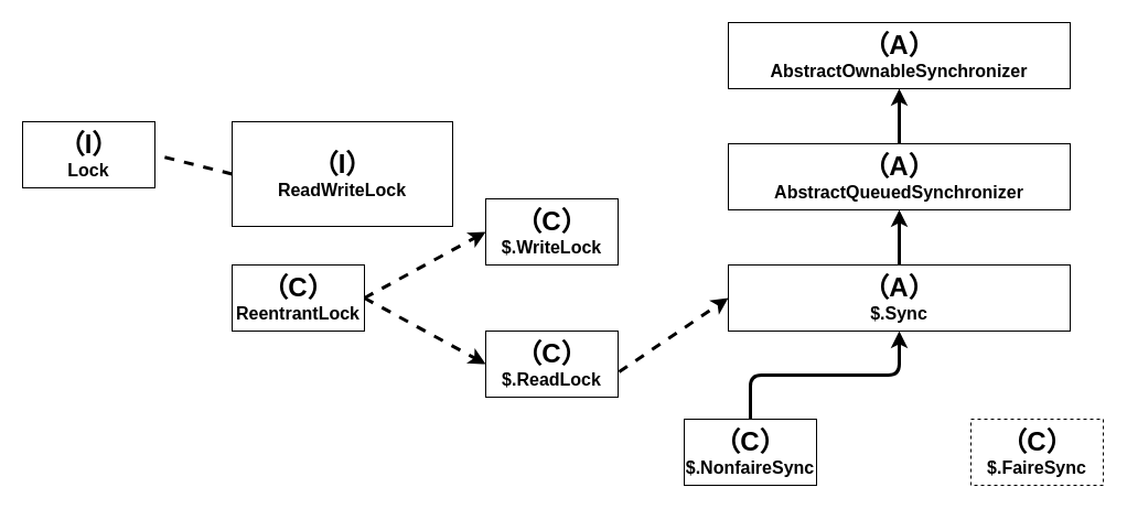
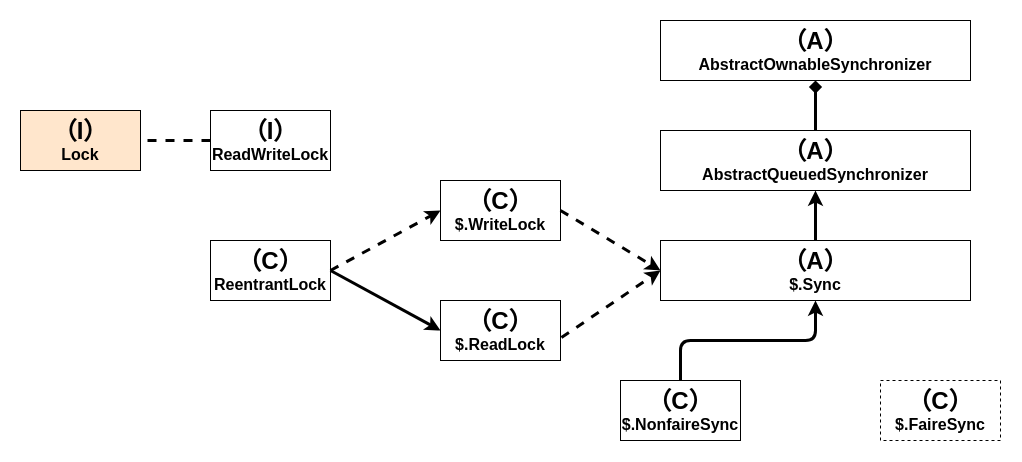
- <mxCell id="9" value="" style="endArrow=classic;html=1;strokeWidth=3;" edge="1" parent="1" source="5" target="4"><mxGeometry width="50" height="50" relative="1" as="geometry"><mxPoint x="825" y="250" as="sourcePoint" /><mxPoint x="825" y="200" as="targetPoint" /></mxGeometry></mxCell>
+ <mxCell id="9" value="" style="endArrow=diamond;html=1;strokeWidth=3;" edge="1" parent="1" source="5" target="4"><mxGeometry width="50" height="50" relative="1" as="geometry"><mxPoint x="825" y="250" as="sourcePoint" /><mxPoint x="825" y="200" as="targetPoint" /></mxGeometry></mxCell>
- <mxCell id="2" value="&lt;div&gt;&lt;b&gt;&lt;font style=&quot;font-size: 24px&quot;&gt;（I）&lt;/font&gt;&lt;/b&gt;&lt;/div&gt;&lt;div&gt;&lt;b&gt;&lt;font size=&quot;3&quot;&gt;Lock&lt;/font&gt;&lt;/b&gt;&lt;br&gt;&lt;/div&gt;" style="rounded=0;whiteSpace=wrap;html=1;" vertex="1" parent="1"><mxGeometry x="20" y="110" width="120" height="60" as="geometry" /></mxCell>
+ <mxCell id="2" value="&lt;div&gt;&lt;b&gt;&lt;font style=&quot;font-size: 24px&quot;&gt;（I）&lt;/font&gt;&lt;/b&gt;&lt;/div&gt;&lt;div&gt;&lt;b&gt;&lt;font size=&quot;3&quot;&gt;Lock&lt;/font&gt;&lt;/b&gt;&lt;br&gt;&lt;/div&gt;" style="rounded=0;whiteSpace=wrap;html=1;fillColor=#ffe6cc;" vertex="1" parent="1"><mxGeometry x="20" y="110" width="120" height="60" as="geometry" /></mxCell>
- <mxCell id="13" value="&lt;div&gt;&lt;b&gt;&lt;font style=&quot;font-size: 24px&quot;&gt;（I）&lt;/font&gt;&lt;/b&gt;&lt;/div&gt;&lt;div&gt;&lt;b&gt;&lt;font size=&quot;3&quot;&gt;ReadWriteLock&lt;/font&gt;&lt;/b&gt;&lt;br&gt;&lt;/div&gt;" style="rounded=0;whiteSpace=wrap;html=1;" vertex="1" parent="1"><mxGeometry x="210" y="110" width="200" height="95" as="geometry" /></mxCell>
+ <mxCell id="13" value="&lt;div&gt;&lt;b&gt;&lt;font style=&quot;font-size: 24px&quot;&gt;（I）&lt;/font&gt;&lt;/b&gt;&lt;/div&gt;&lt;div&gt;&lt;b&gt;&lt;font size=&quot;3&quot;&gt;ReadWriteLock&lt;/font&gt;&lt;/b&gt;&lt;br&gt;&lt;/div&gt;" style="rounded=0;whiteSpace=wrap;html=1;" vertex="1" parent="1"><mxGeometry x="210" y="110" width="120" height="60" as="geometry" /></mxCell>
+ <mxCell id="18" value="" style="endArrow=classic;html=1;dashed=1;strokeWidth=3;entryX=0;entryY=0.5;entryDx=0;entryDy=0;exitX=1;exitY=0.5;exitDx=0;exitDy=0;" edge="1" parent="1" source="15" target="6"><mxGeometry width="50" height="50" relative="1" as="geometry"><mxPoint x="340" y="280" as="sourcePoint" /><mxPoint x="450" y="220" as="targetPoint" /></mxGeometry></mxCell>
- <mxCell id="7" value="" style="endArrow=classic;html=1;dashed=1;strokeWidth=3;entryX=0;entryY=0.5;entryDx=0;entryDy=0;exitX=1;exitY=0.5;exitDx=0;exitDy=0;" edge="1" parent="1" source="3" target="16"><mxGeometry width="50" height="50" relative="1" as="geometry"><mxPoint x="260" y="440" as="sourcePoint" /><mxPoint x="310" y="390" as="targetPoint" /></mxGeometry></mxCell>
+ <mxCell id="7" value="" style="endArrow=classic;html=1;dashed=0;strokeWidth=3;entryX=0;entryY=0.5;entryDx=0;entryDy=0;exitX=1;exitY=0.5;exitDx=0;exitDy=0;" edge="1" parent="1" source="3" target="16"><mxGeometry width="50" height="50" relative="1" as="geometry"><mxPoint x="260" y="440" as="sourcePoint" /><mxPoint x="310" y="390" as="targetPoint" /></mxGeometry></mxCell>
